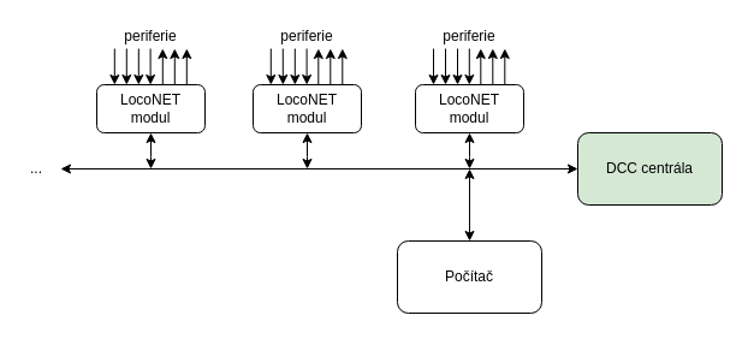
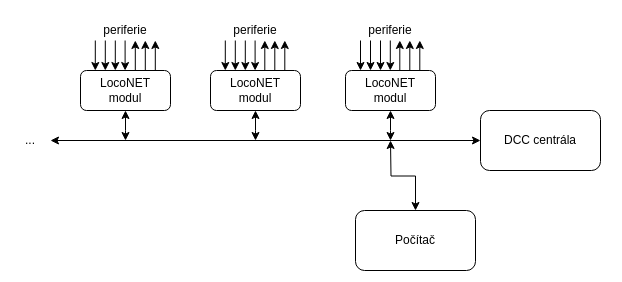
- <mxCell id="3" value="DCC centrála" style="rounded=1;whiteSpace=wrap;html=1;fillColor=#d5e8d4;" vertex="1" parent="1"><mxGeometry x="480" y="110" width="120" height="60" as="geometry" /></mxCell>
+ <mxCell id="3" value="DCC centrála" style="rounded=1;whiteSpace=wrap;html=1;" vertex="1" parent="1"><mxGeometry x="480" y="110" width="120" height="60" as="geometry" /></mxCell>
- <mxCell id="36" value="Počítač" style="rounded=1;whiteSpace=wrap;html=1;" vertex="1" parent="1"><mxGeometry x="330" y="200" width="120" height="60" as="geometry" /></mxCell>
+ <mxCell id="36" value="Počítač" style="rounded=1;whiteSpace=wrap;html=1;" vertex="1" parent="1"><mxGeometry x="355" y="210" width="120" height="60" as="geometry" /></mxCell>
